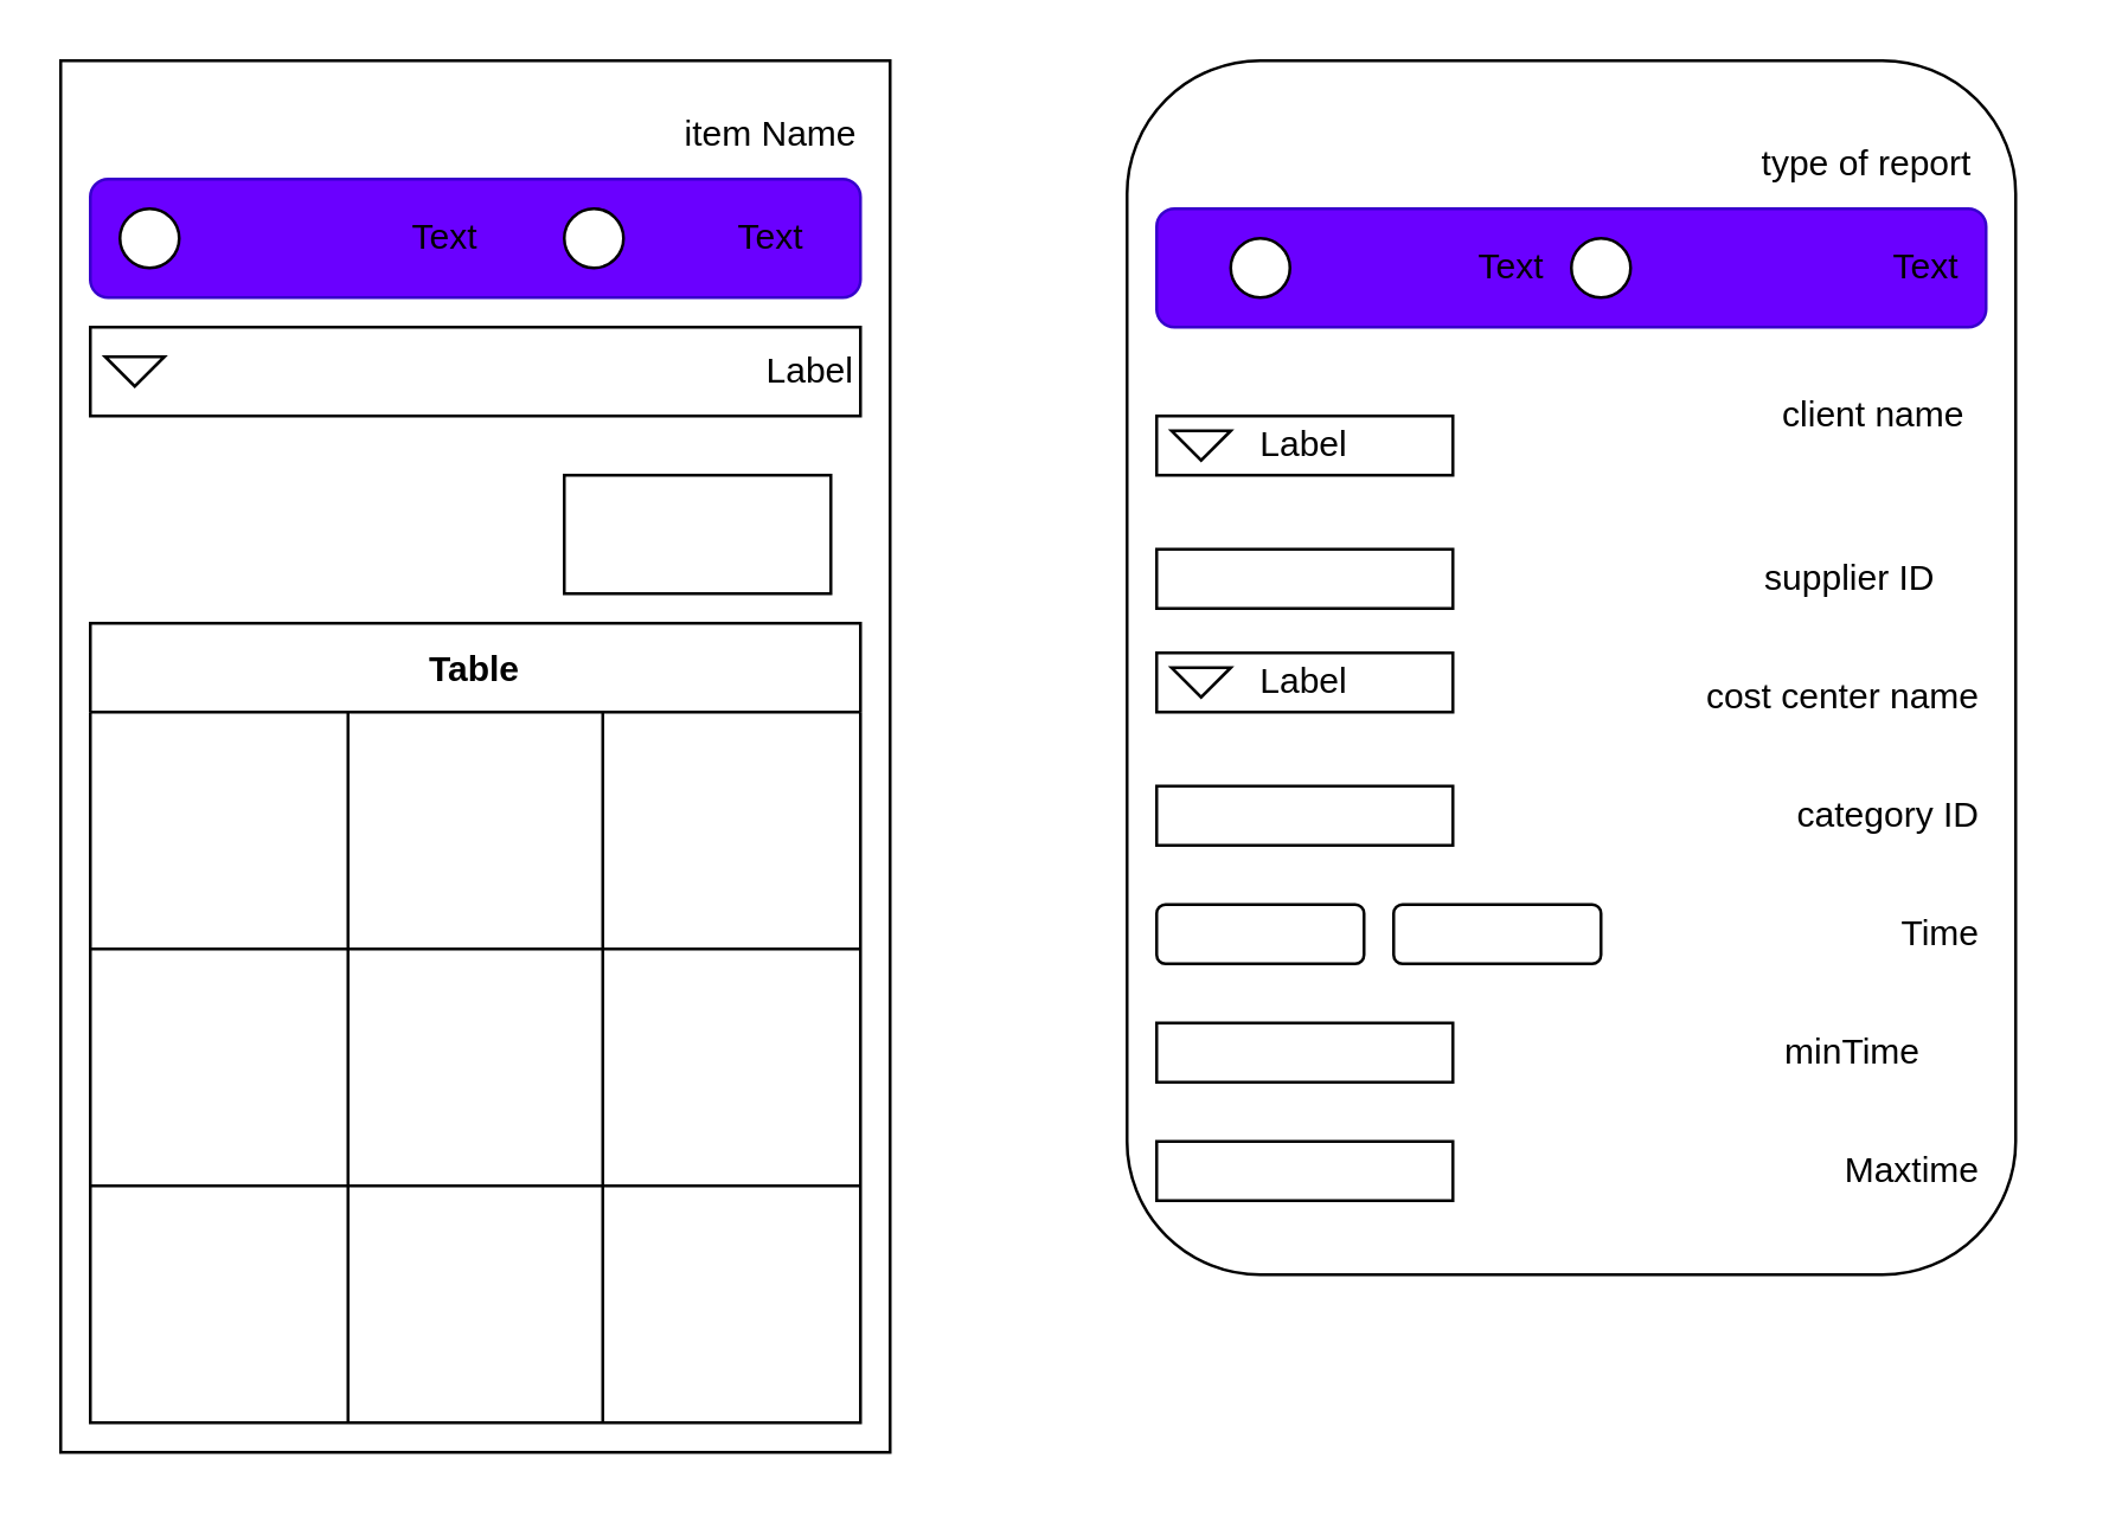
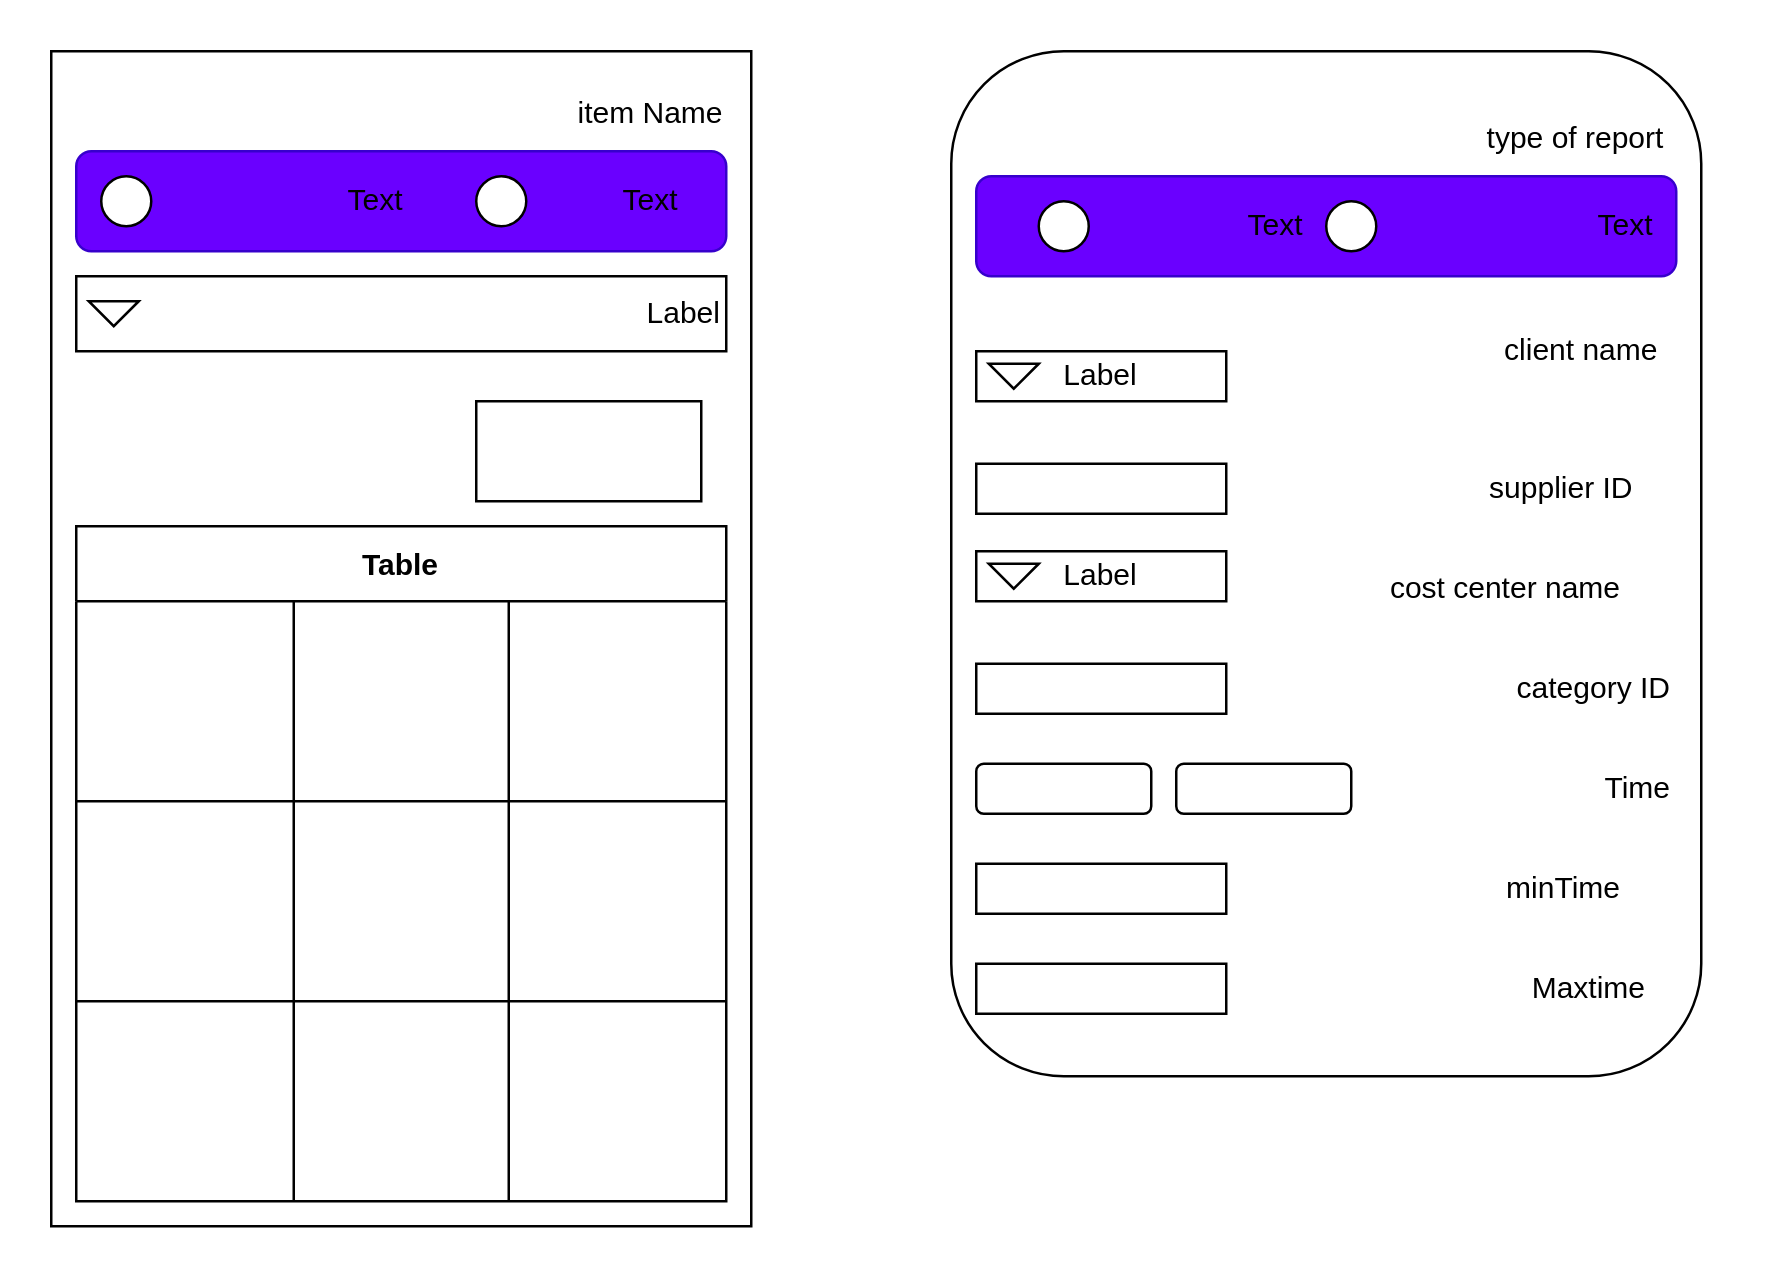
- <mxCell id="24" value="cost center name" style="text;html=1;strokeColor=none;fillColor=none;align=right;verticalAlign=middle;whiteSpace=wrap;rounded=0;" parent="1" vertex="1"><mxGeometry x="560" y="220" width="110" height="30" as="geometry" /></mxCell>
+ <mxCell id="24" value="cost center name" style="text;html=1;strokeColor=none;fillColor=none;align=right;verticalAlign=middle;whiteSpace=wrap;rounded=0;" parent="1" vertex="1"><mxGeometry x="540" y="220" width="110" height="30" as="geometry" /></mxCell>
- <mxCell id="28" value="Maxtime" style="text;html=1;strokeColor=none;fillColor=none;align=right;verticalAlign=middle;whiteSpace=wrap;rounded=0;" parent="1" vertex="1"><mxGeometry x="560" y="380" width="110" height="30" as="geometry" /></mxCell>
+ <mxCell id="28" value="Maxtime" style="text;html=1;strokeColor=none;fillColor=none;align=right;verticalAlign=middle;whiteSpace=wrap;rounded=0;" parent="1" vertex="1"><mxGeometry x="550" y="380" width="110" height="30" as="geometry" /></mxCell>
